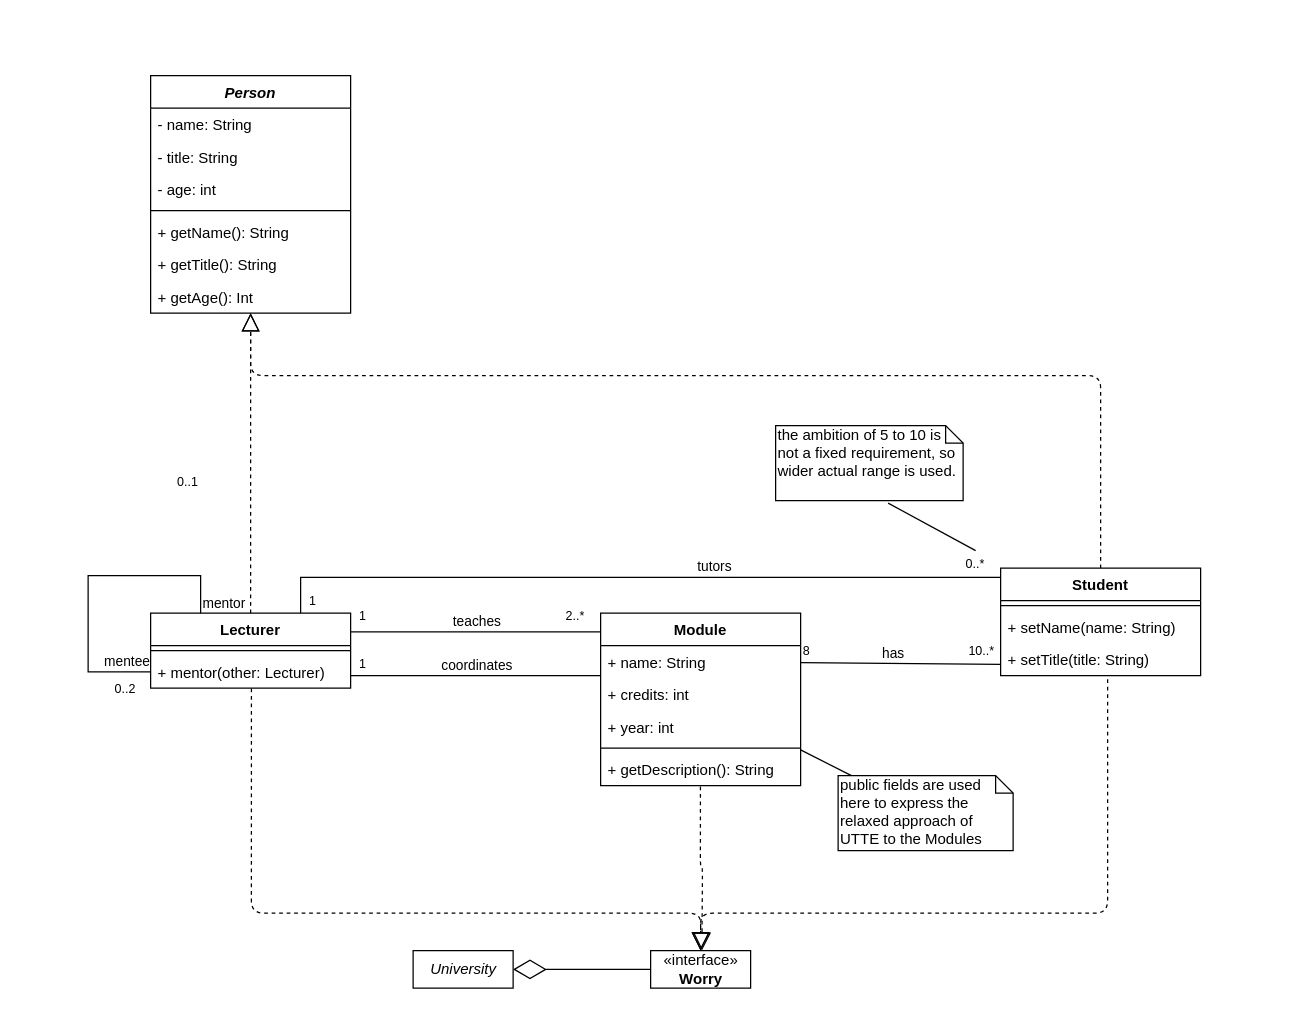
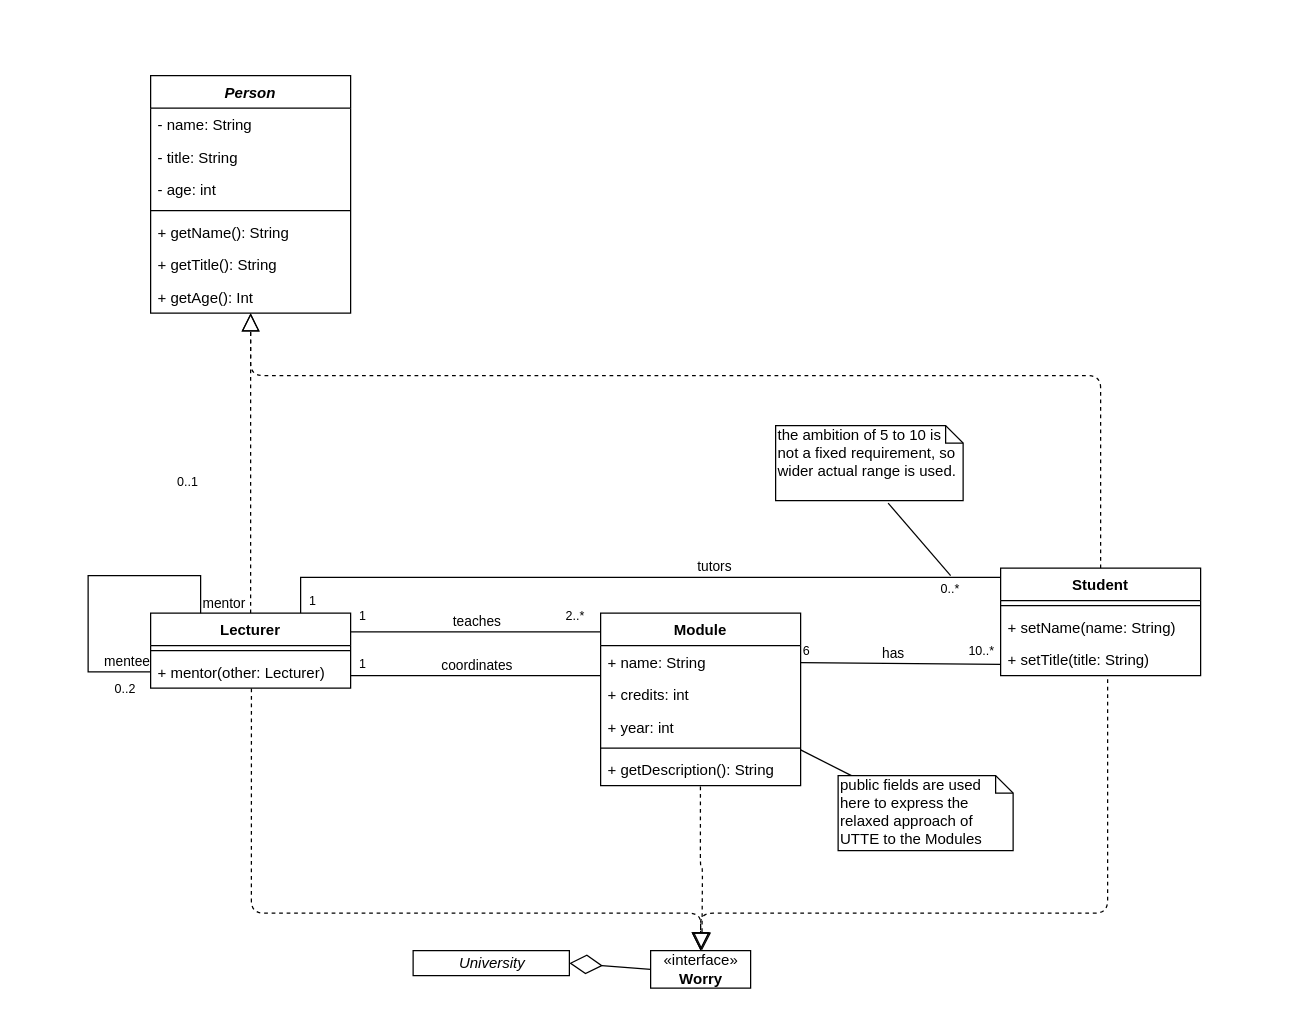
- <mxCell id="19" value="&lt;font style=&quot;font-size: 10px&quot;&gt;0..*&lt;/font&gt;" style="text;html=1;strokeColor=none;fillColor=none;align=center;verticalAlign=middle;whiteSpace=wrap;rounded=0;" vertex="1" parent="1"><mxGeometry x="760" y="440" width="40" height="20" as="geometry" /></mxCell>
+ <mxCell id="19" value="&lt;font style=&quot;font-size: 10px&quot;&gt;0..*&lt;/font&gt;" style="text;html=1;strokeColor=none;fillColor=none;align=center;verticalAlign=middle;whiteSpace=wrap;rounded=0;" vertex="1" parent="1"><mxGeometry x="740" y="460" width="40" height="20" as="geometry" /></mxCell>
- <mxCell id="25" value="&lt;span style=&quot;font-size: 10px&quot;&gt;8&lt;/span&gt;" style="text;html=1;strokeColor=none;fillColor=none;align=center;verticalAlign=middle;whiteSpace=wrap;rounded=0;" vertex="1" parent="1"><mxGeometry x="640" y="510" width="10" height="20" as="geometry" /></mxCell>
+ <mxCell id="25" value="&lt;span style=&quot;font-size: 10px&quot;&gt;6&lt;/span&gt;" style="text;html=1;strokeColor=none;fillColor=none;align=center;verticalAlign=middle;whiteSpace=wrap;rounded=0;" vertex="1" parent="1"><mxGeometry x="640" y="510" width="10" height="20" as="geometry" /></mxCell>
- <mxCell id="3" value="&lt;i&gt;University&lt;/i&gt;" style="html=1;" vertex="1" parent="1"><mxGeometry x="330" y="760" width="80" height="30" as="geometry" /></mxCell>
+ <mxCell id="3" value="&lt;i&gt;University&lt;/i&gt;" style="html=1;" vertex="1" parent="1"><mxGeometry x="330" y="760" width="125" height="20" as="geometry" /></mxCell>
